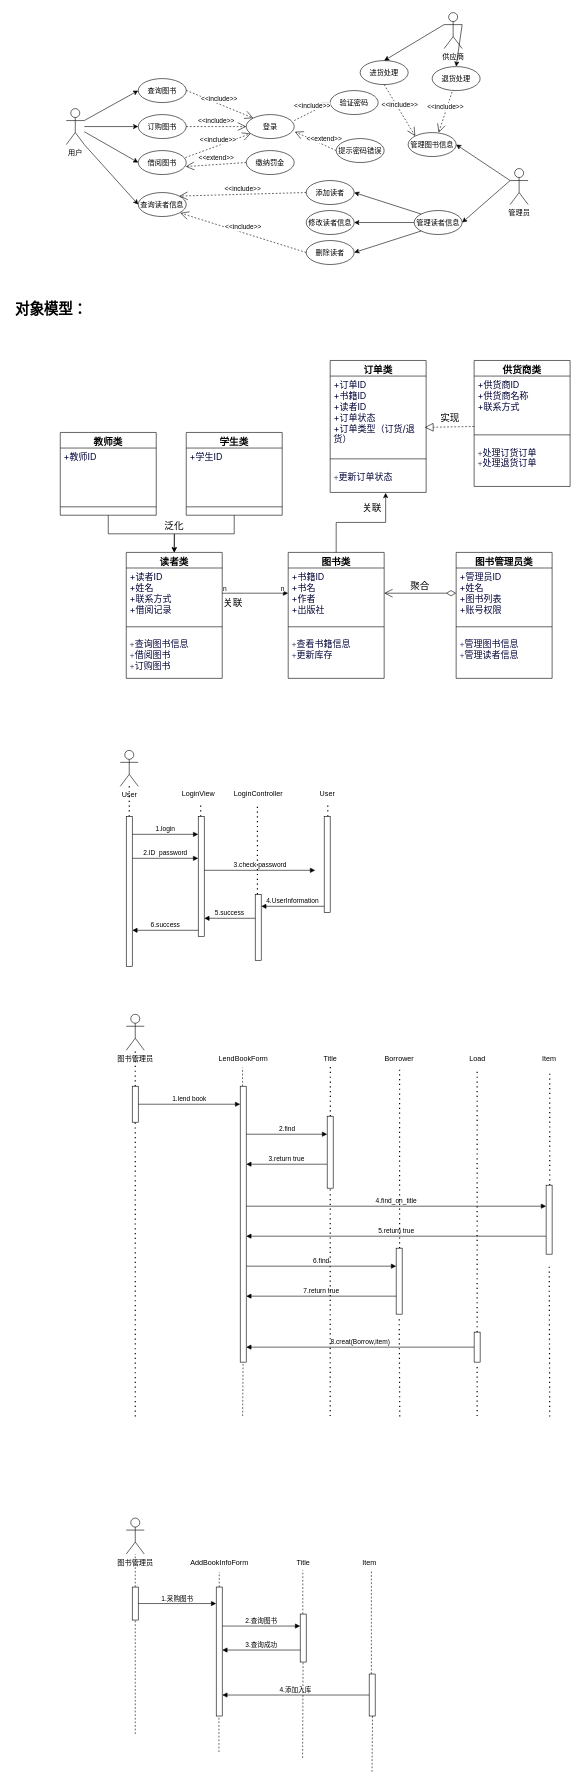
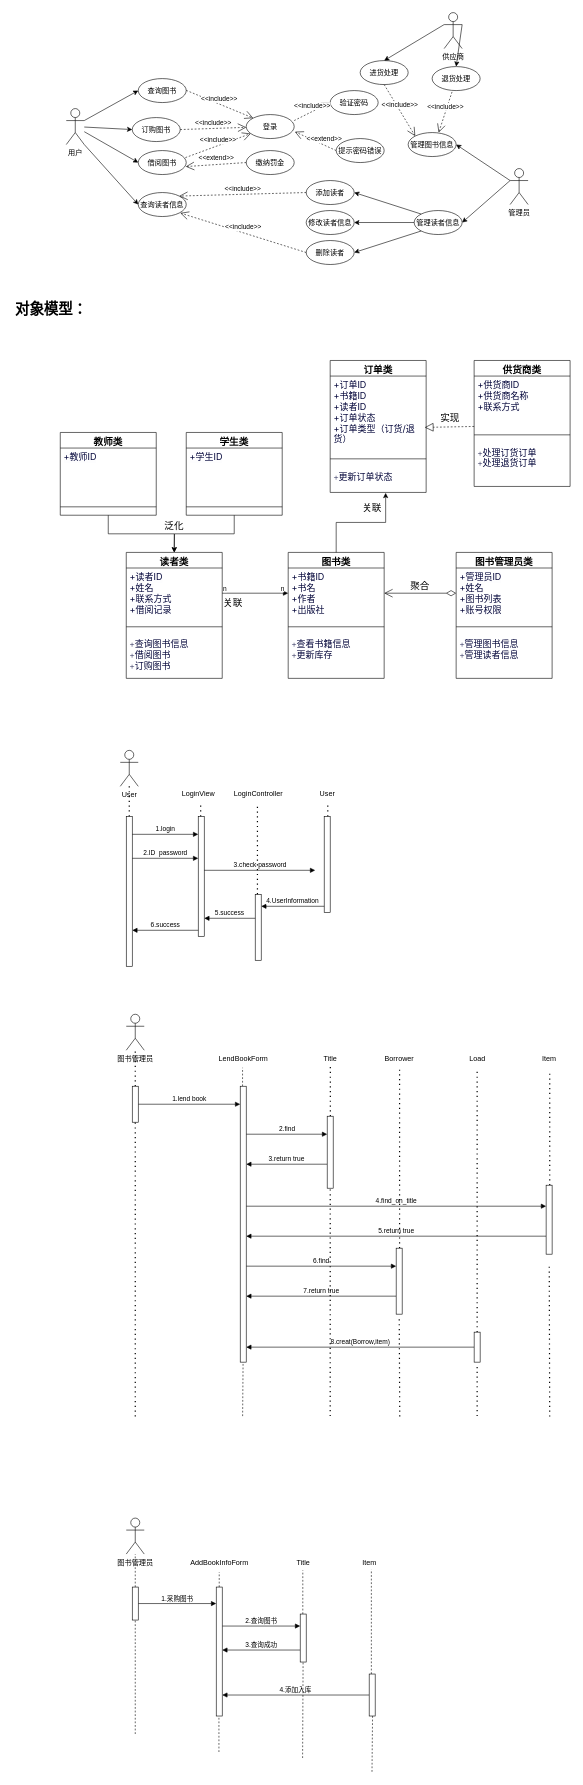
- <mxCell id="7" value="订购图书" style="ellipse;whiteSpace=wrap;html=1;" vertex="1" parent="1"><mxGeometry x="230" y="190" width="80" height="40" as="geometry" /></mxCell>
+ <mxCell id="7" value="订购图书" style="ellipse;whiteSpace=wrap;html=1;" vertex="1" parent="1"><mxGeometry x="220" y="195" width="80" height="40" as="geometry" /></mxCell>
